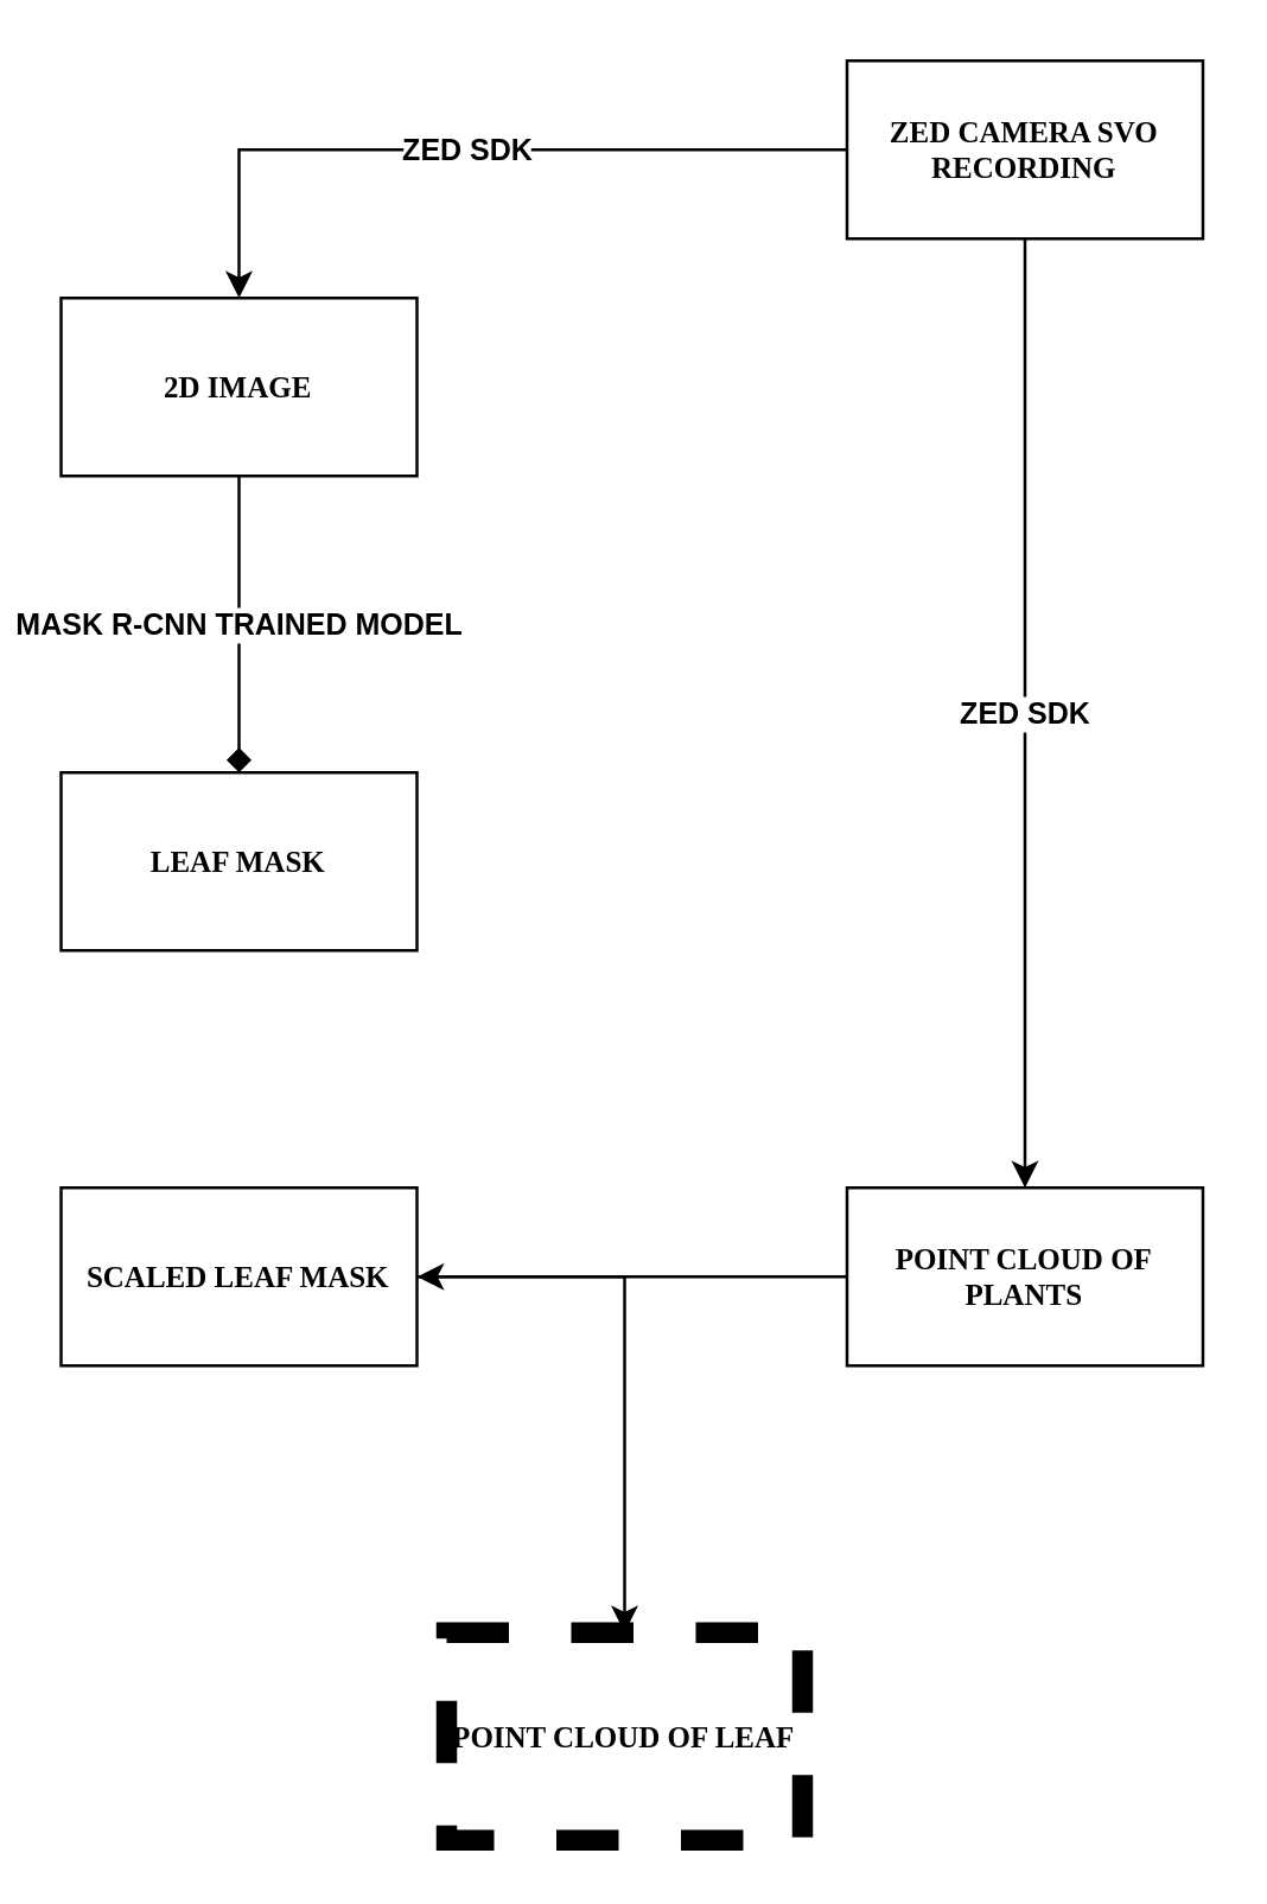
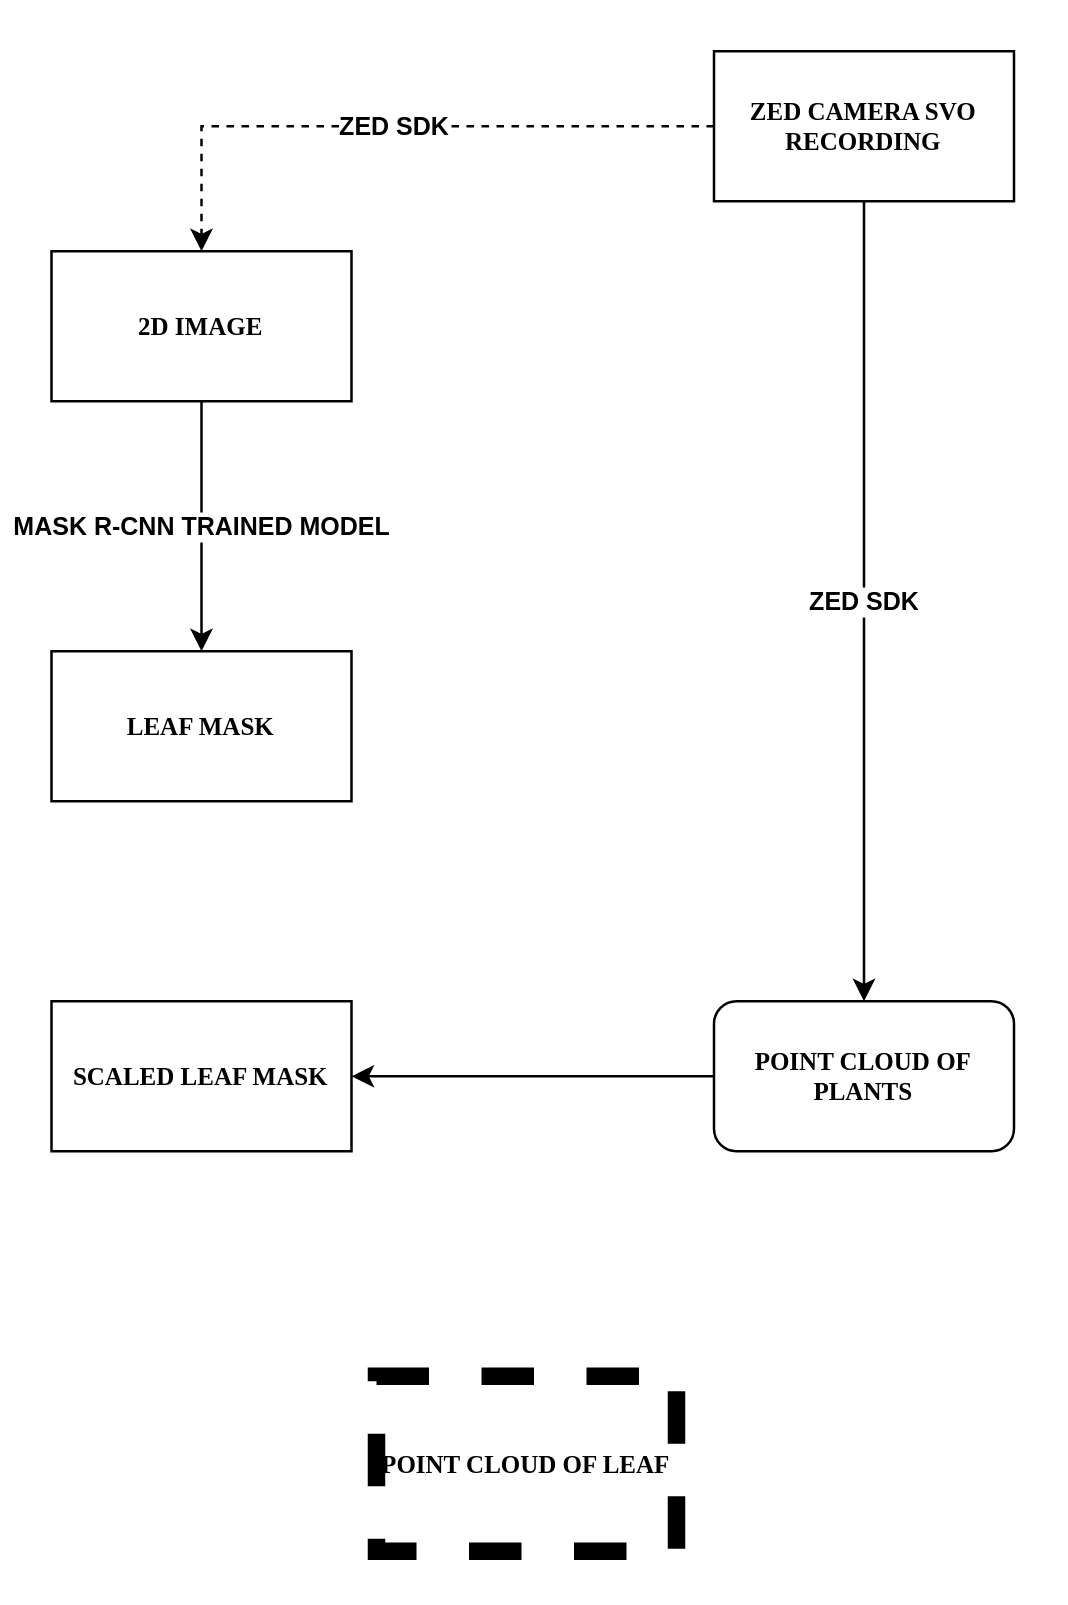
- <mxCell id="2" value="ZED SDK" style="edgeStyle=orthogonalEdgeStyle;rounded=0;orthogonalLoop=1;jettySize=auto;html=1;fontSize=10;fontStyle=1" parent="1" source="4" target="11" edge="1"><mxGeometry relative="1" as="geometry" /></mxCell>
+ <mxCell id="2" value="ZED SDK" style="edgeStyle=orthogonalEdgeStyle;rounded=0;orthogonalLoop=1;jettySize=auto;html=1;fontSize=10;fontStyle=1;dashed=1;" parent="1" source="4" target="11" edge="1"><mxGeometry relative="1" as="geometry" /></mxCell>
- <mxCell id="10" value="MASK R-CNN TRAINED MODEL" style="edgeStyle=orthogonalEdgeStyle;rounded=0;orthogonalLoop=1;jettySize=auto;html=1;exitX=0.5;exitY=1;exitDx=0;exitDy=0;entryX=0.5;entryY=0;entryDx=0;entryDy=0;fontSize=10;fontStyle=1;endArrow=diamond;" parent="1" source="11" target="7" edge="1"><mxGeometry relative="1" as="geometry" /></mxCell>
+ <mxCell id="10" value="MASK R-CNN TRAINED MODEL" style="edgeStyle=orthogonalEdgeStyle;rounded=0;orthogonalLoop=1;jettySize=auto;html=1;exitX=0.5;exitY=1;exitDx=0;exitDy=0;entryX=0.5;entryY=0;entryDx=0;entryDy=0;fontSize=10;fontStyle=1" parent="1" source="11" target="7" edge="1"><mxGeometry relative="1" as="geometry" /></mxCell>
- <mxCell id="6" value="POINT CLOUD OF PLANTS" style="whiteSpace=wrap;html=1;fontSize=10;fontFamily=Verdana;rounded=0;shadow=0;labelBackgroundColor=none;strokeWidth=1;fontStyle=1" parent="1" vertex="1"><mxGeometry x="285" y="400" width="120" height="60" as="geometry" /></mxCell>
+ <mxCell id="6" value="POINT CLOUD OF PLANTS" style="whiteSpace=wrap;html=1;fontSize=10;fontFamily=Verdana;shadow=0;labelBackgroundColor=none;strokeWidth=1;fontStyle=1;rounded=1;" parent="1" vertex="1"><mxGeometry x="285" y="400" width="120" height="60" as="geometry" /></mxCell>
- <mxCell id="8" style="edgeStyle=orthogonalEdgeStyle;rounded=0;orthogonalLoop=1;jettySize=auto;html=1;entryX=0.5;entryY=0;entryDx=0;entryDy=0;" edge="1" parent="1" source="9" target="12"><mxGeometry relative="1" as="geometry" /></mxCell>
